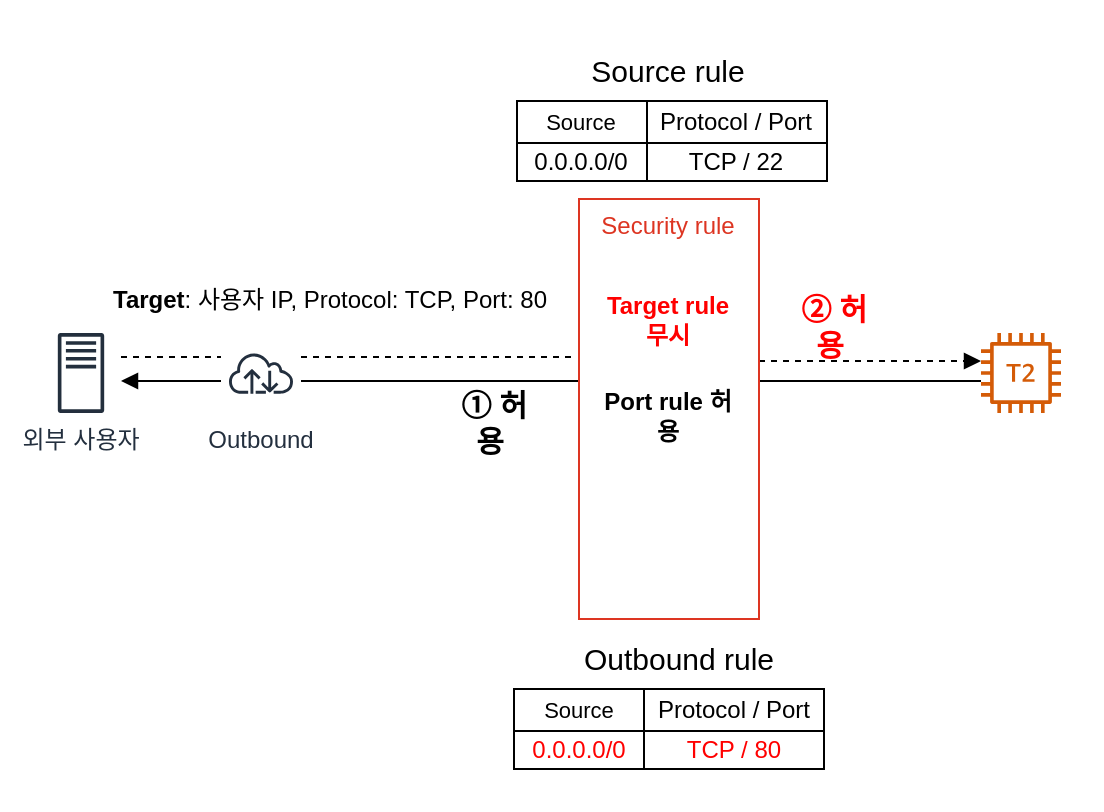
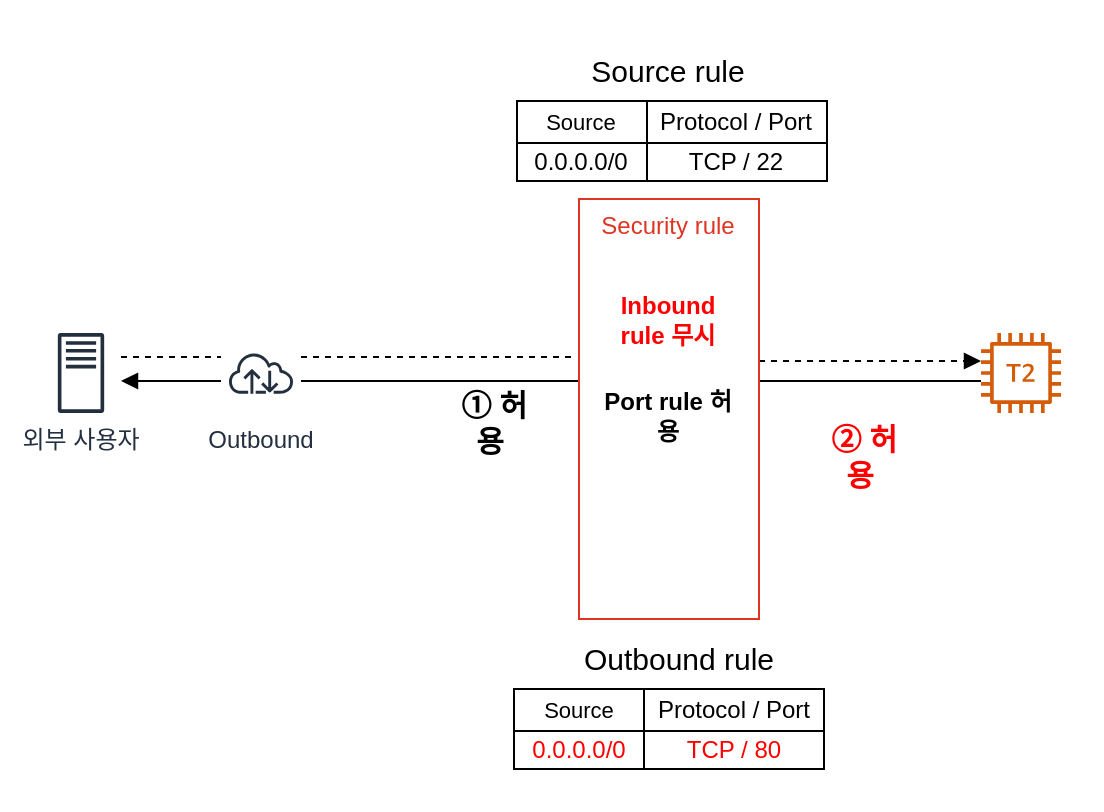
- <mxCell id="9" value="&lt;b&gt;Target&lt;/b&gt;: 사용자 IP, Protocol: TCP, Port: 80" style="text;html=1;strokeColor=none;fillColor=none;align=center;verticalAlign=middle;whiteSpace=wrap;rounded=0;" vertex="1" parent="1"><mxGeometry x="50" y="140" width="230" height="20" as="geometry" /></mxCell>
- <mxCell id="10" value="Target rule 무시" style="text;html=1;strokeColor=none;fillColor=none;align=center;verticalAlign=middle;whiteSpace=wrap;rounded=0;fontStyle=1;fontColor=#FF0000;" vertex="1" parent="1"><mxGeometry x="299" y="145" width="70" height="30" as="geometry" /></mxCell>
+ <mxCell id="10" value="Inbound rule 무시" style="text;html=1;strokeColor=none;fillColor=none;align=center;verticalAlign=middle;whiteSpace=wrap;rounded=0;fontStyle=1;fontColor=#FF0000;" vertex="1" parent="1"><mxGeometry x="299" y="145" width="70" height="30" as="geometry" /></mxCell>
- <mxCell id="12" value="&amp;nbsp;② 허용" style="text;html=1;strokeColor=none;fillColor=none;align=center;verticalAlign=middle;whiteSpace=wrap;rounded=0;fontStyle=1;fontSize=15;fontColor=#FF0000;" vertex="1" parent="1"><mxGeometry x="390" y="150" width="50" height="25" as="geometry" /></mxCell>
+ <mxCell id="12" value="&amp;nbsp;② 허용" style="text;html=1;strokeColor=none;fillColor=none;align=center;verticalAlign=middle;whiteSpace=wrap;rounded=0;fontStyle=1;fontSize=15;fontColor=#FF0000;" vertex="1" parent="1"><mxGeometry x="405" y="215" width="50" height="25" as="geometry" /></mxCell>
